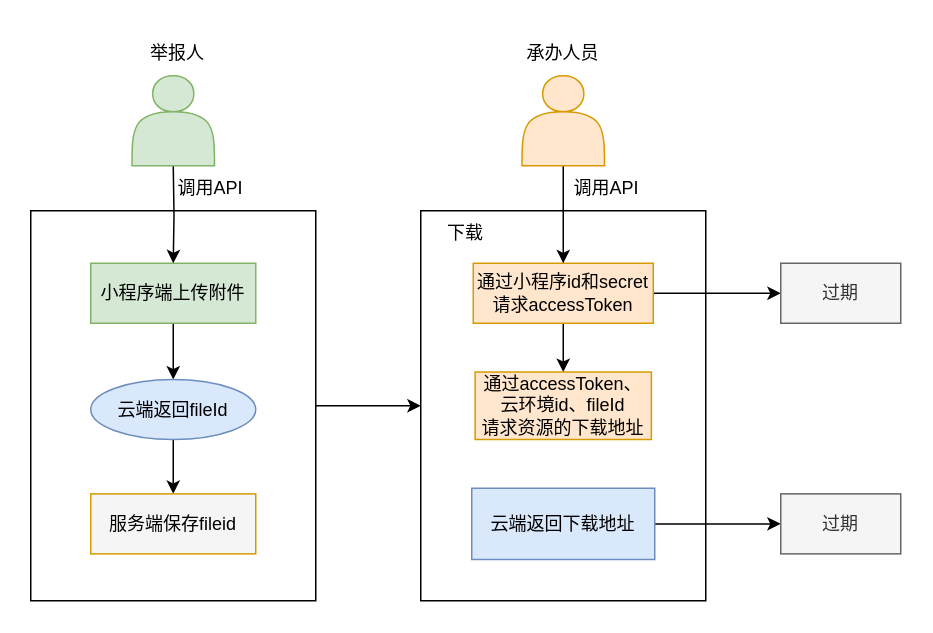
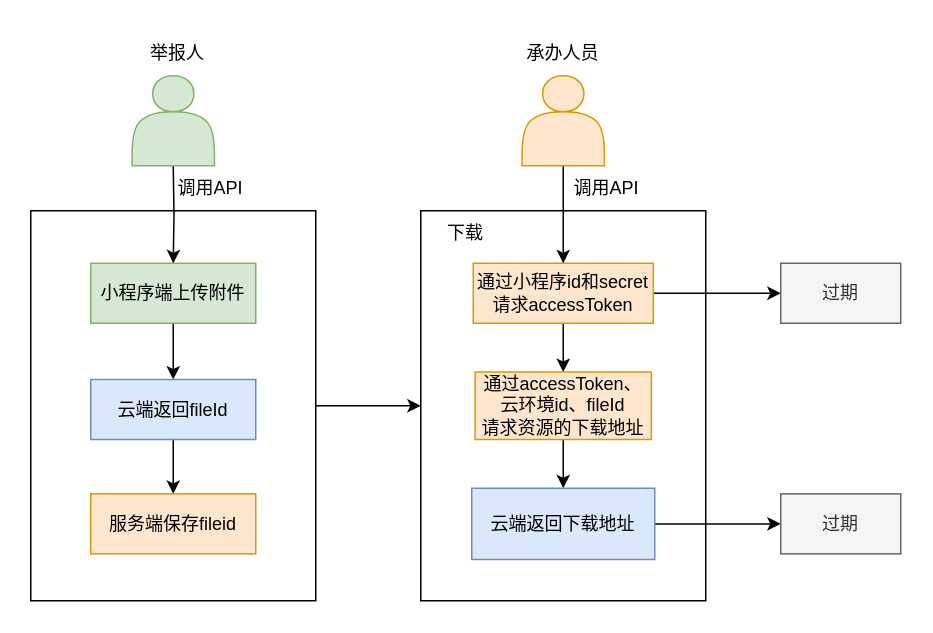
- <mxCell id="7" value="&lt;div style=&quot;text-align: left;&quot;&gt;&lt;span style=&quot;background-color: initial;&quot;&gt;云端返回fileId&lt;/span&gt;&lt;/div&gt;" style="ellipse;whiteSpace=wrap;html=1;fillColor=#dae8fc;strokeColor=#6c8ebf;" parent="1" vertex="1"><mxGeometry x="60" y="252.5" width="110" height="40" as="geometry" /></mxCell>
+ <mxCell id="7" value="&lt;div style=&quot;text-align: left;&quot;&gt;&lt;span style=&quot;background-color: initial;&quot;&gt;云端返回fileId&lt;/span&gt;&lt;/div&gt;" style="rounded=0;whiteSpace=wrap;html=1;fillColor=#dae8fc;strokeColor=#6c8ebf;" parent="1" vertex="1"><mxGeometry x="60" y="252.5" width="110" height="40" as="geometry" /></mxCell>
+ <mxCell id="15" style="edgeStyle=orthogonalEdgeStyle;rounded=0;orthogonalLoop=1;jettySize=auto;html=1;exitX=0.5;exitY=1;exitDx=0;exitDy=0;entryX=0.5;entryY=0;entryDx=0;entryDy=0;" parent="1" source="16" target="18" edge="1"><mxGeometry relative="1" as="geometry" /></mxCell>
- <mxCell id="8" value="&lt;div style=&quot;text-align: left;&quot;&gt;&lt;span style=&quot;background-color: initial;&quot;&gt;服务端保存fileid&lt;/span&gt;&lt;/div&gt;" style="rounded=0;whiteSpace=wrap;html=1;fillColor=#f5f5f5;strokeColor=#d79b00;" parent="1" vertex="1"><mxGeometry x="60" y="328.75" width="110" height="40" as="geometry" /></mxCell>
+ <mxCell id="8" value="&lt;div style=&quot;text-align: left;&quot;&gt;&lt;span style=&quot;background-color: initial;&quot;&gt;服务端保存fileid&lt;/span&gt;&lt;/div&gt;" style="rounded=0;whiteSpace=wrap;html=1;fillColor=#ffe6cc;strokeColor=#d79b00;" parent="1" vertex="1"><mxGeometry x="60" y="328.75" width="110" height="40" as="geometry" /></mxCell>
